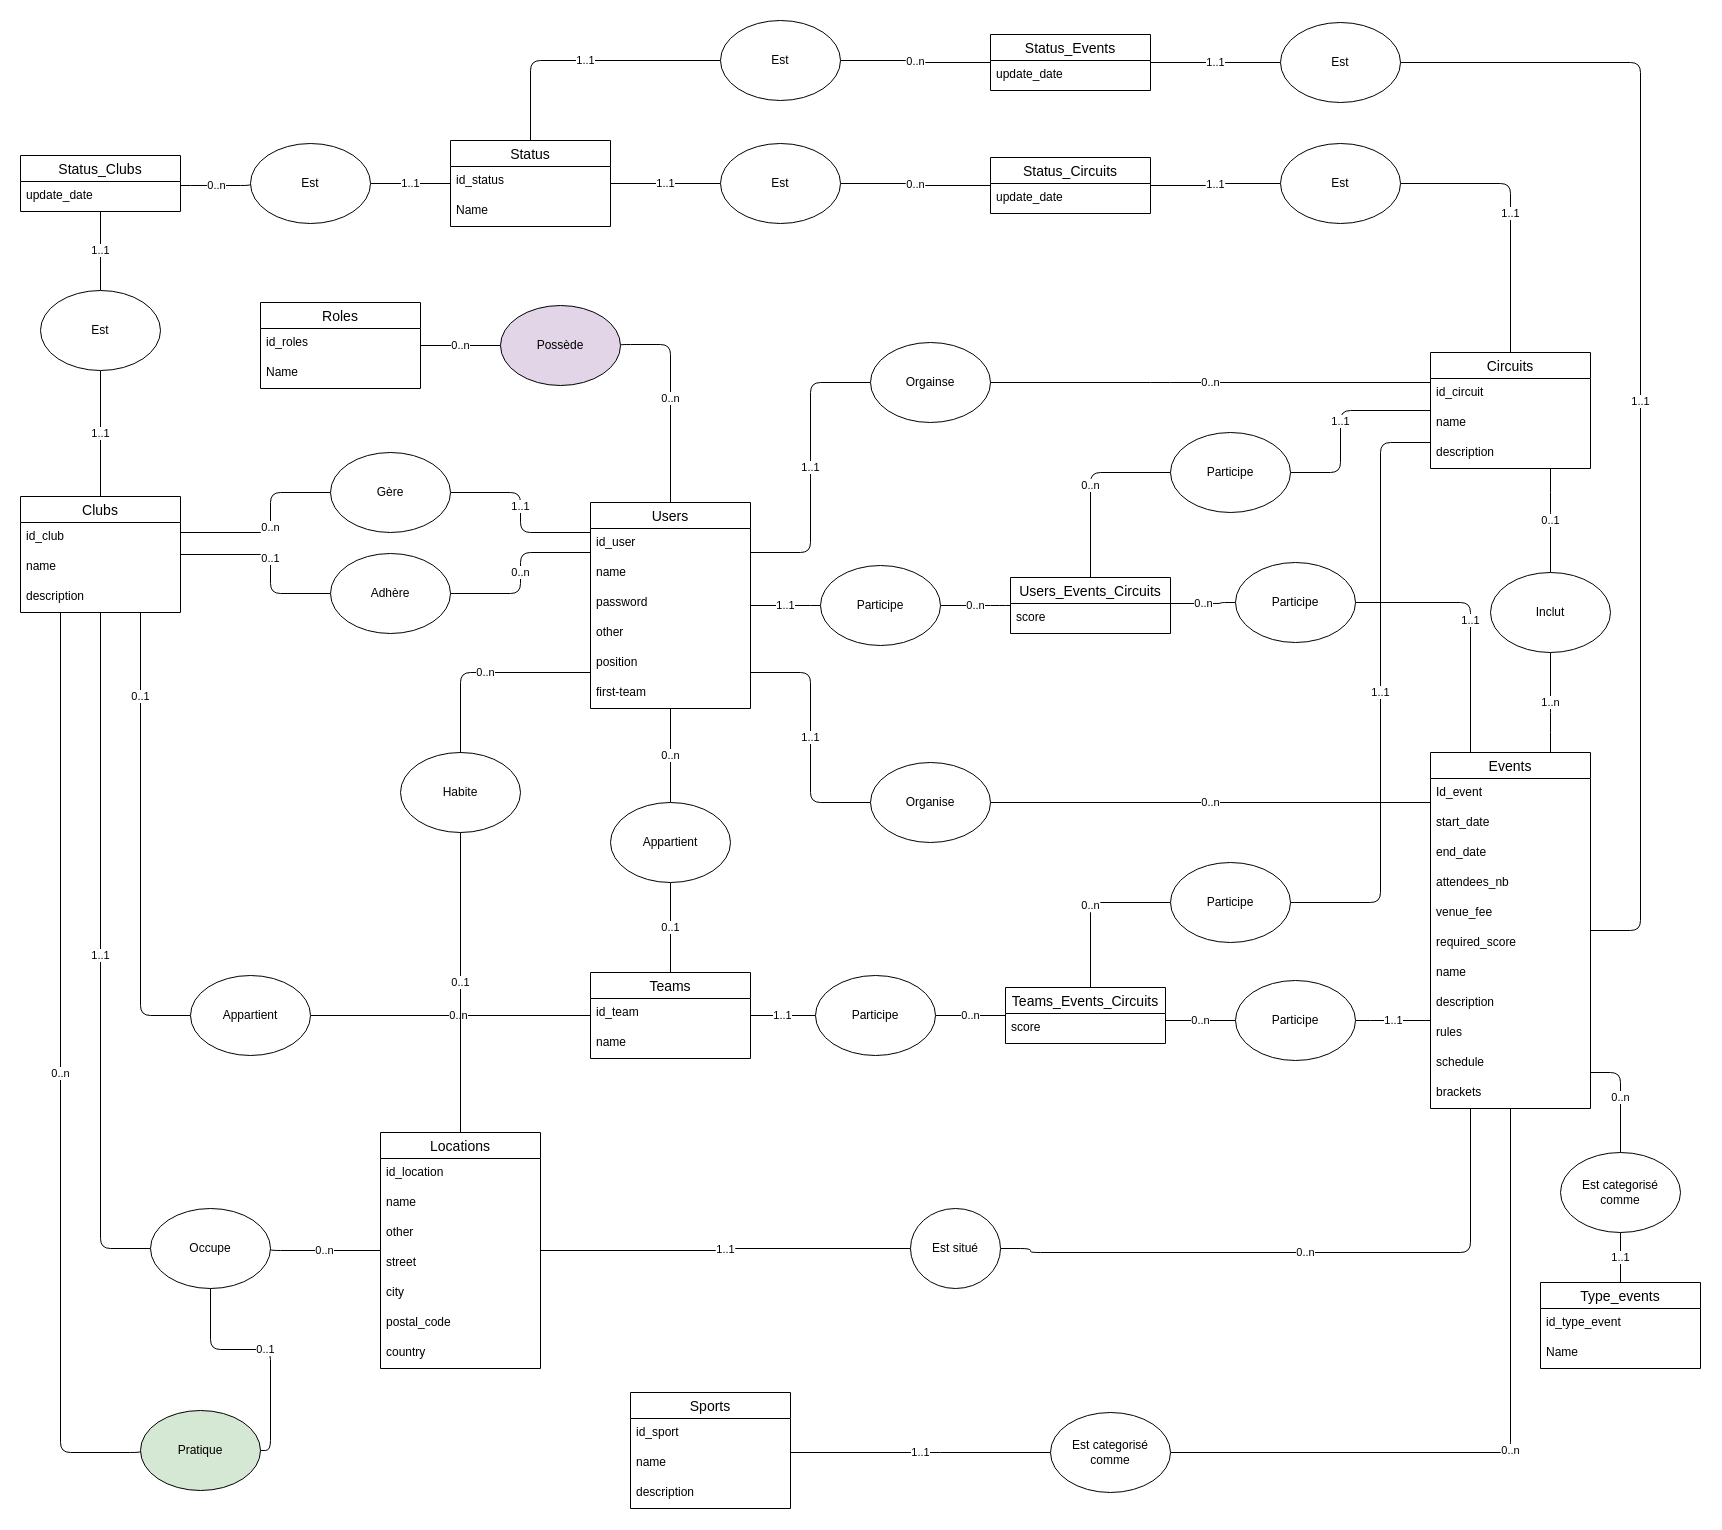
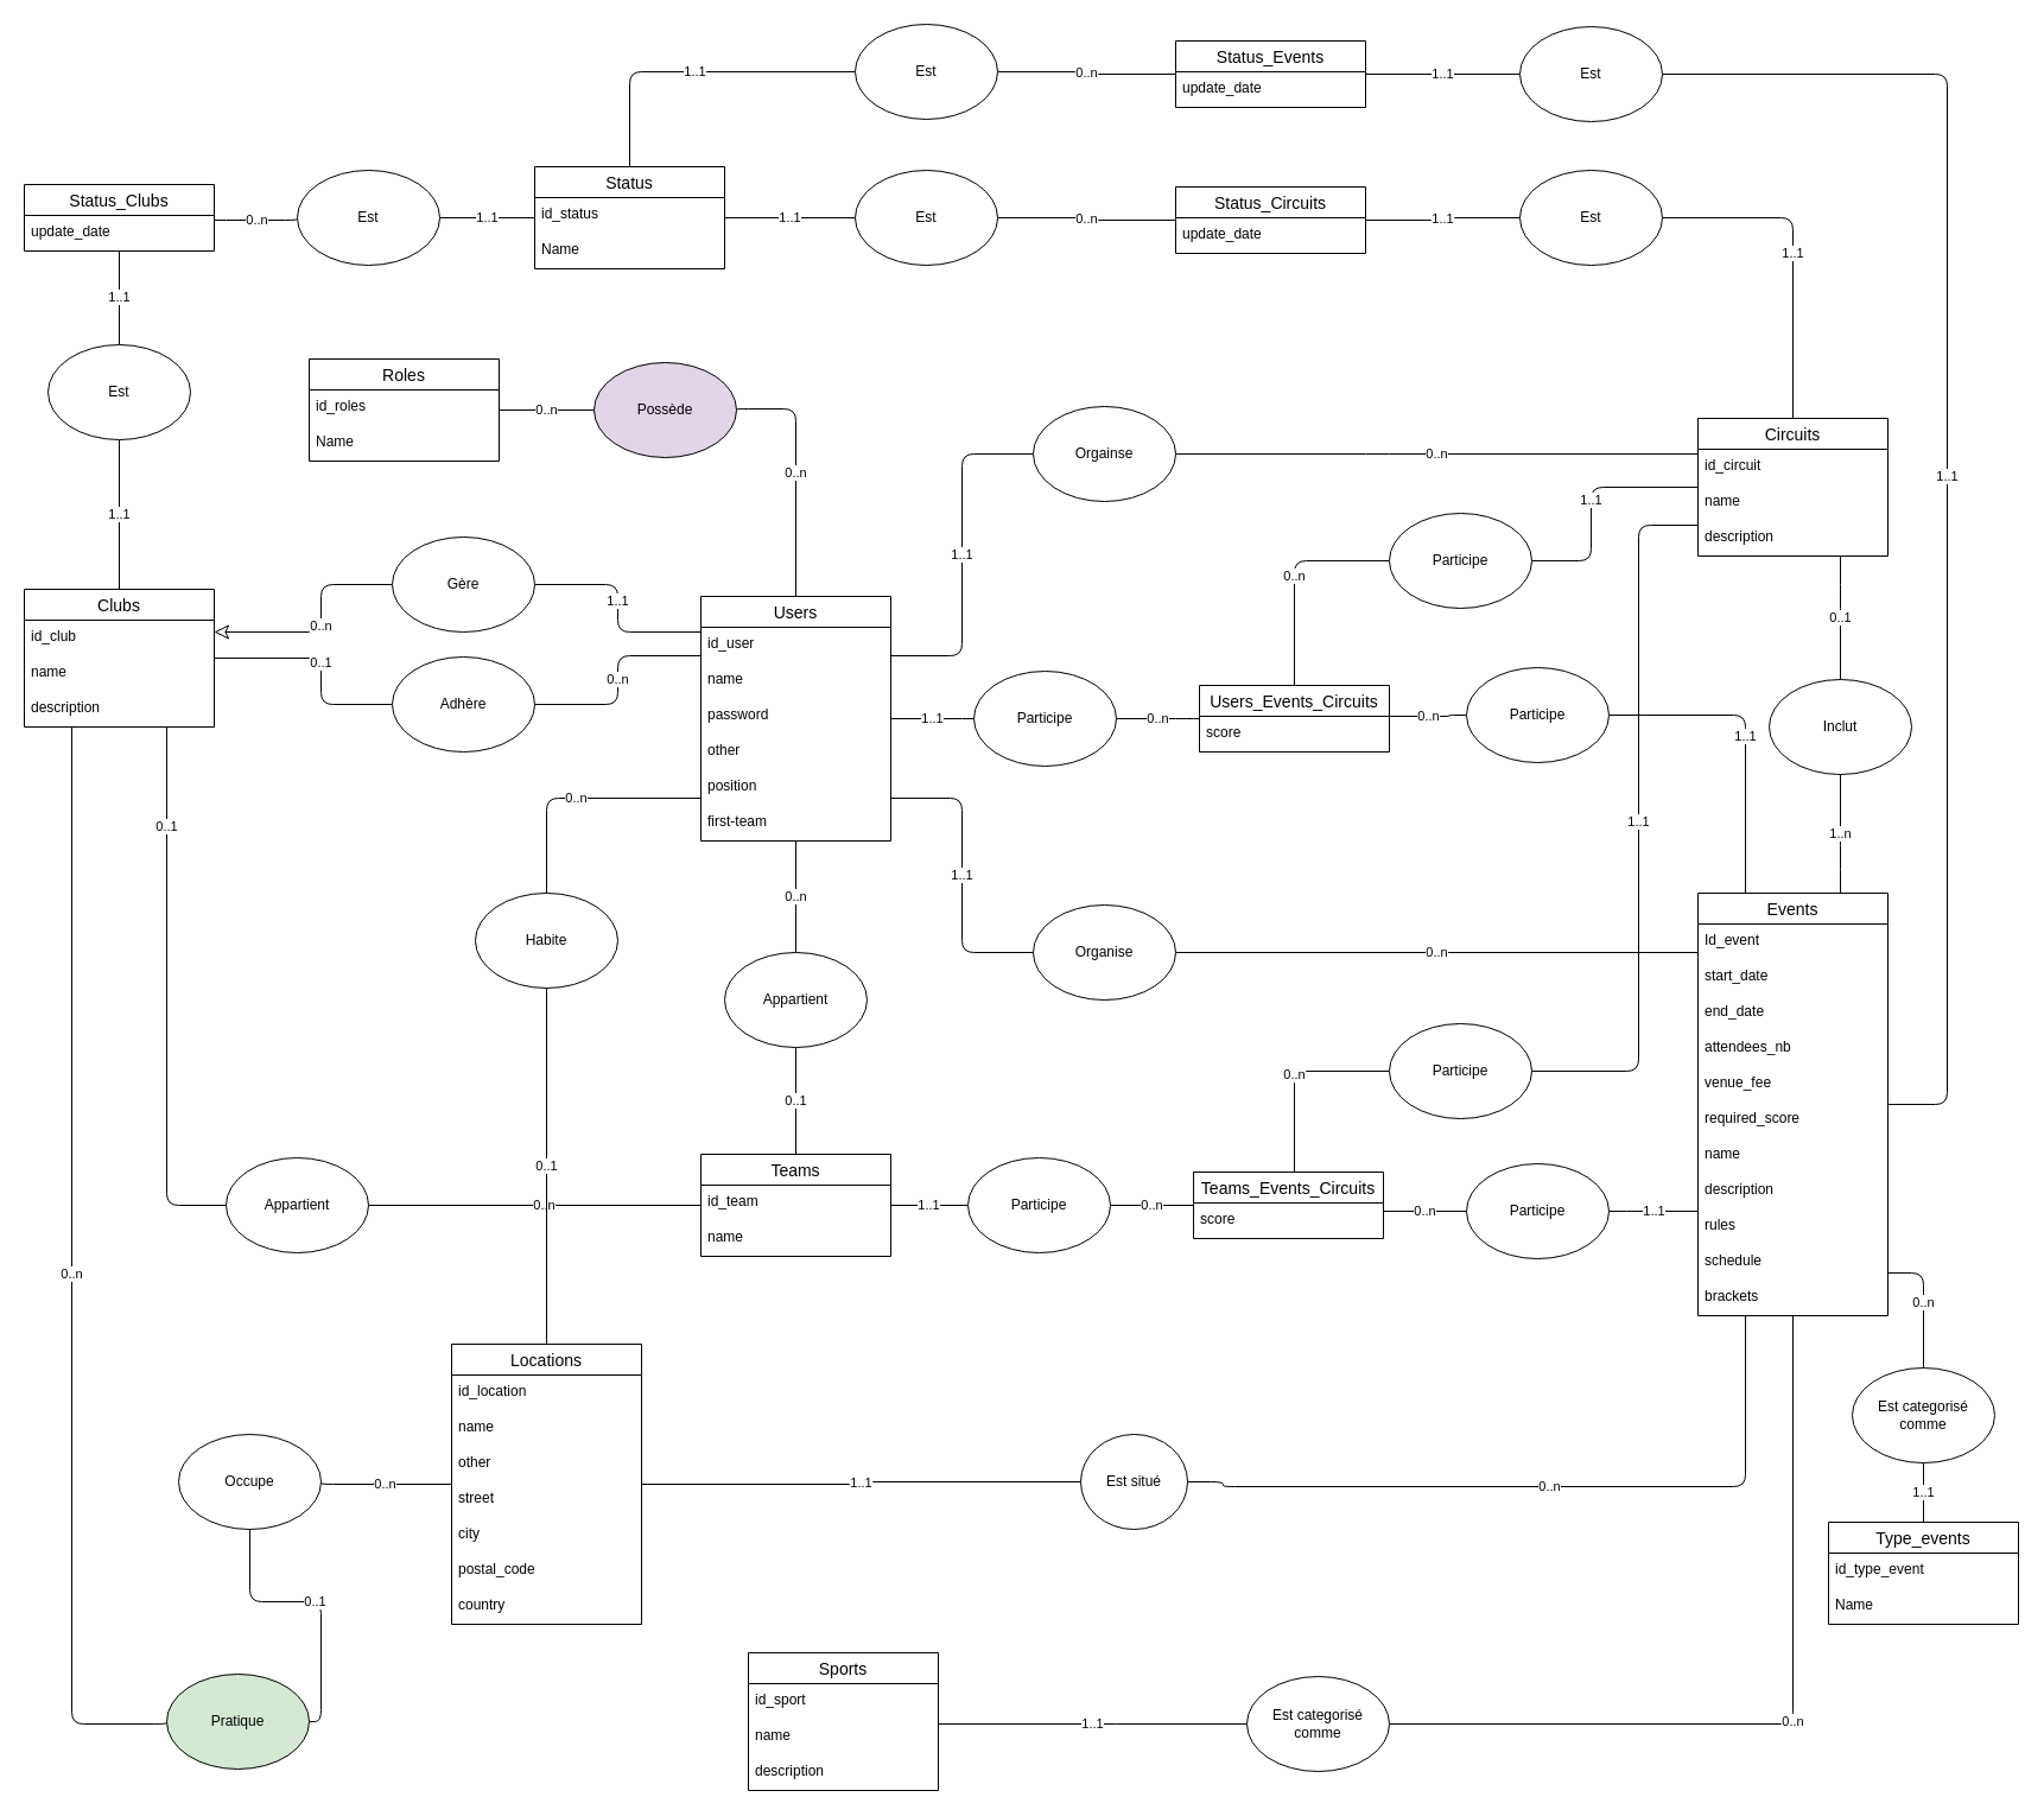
- <mxCell id="69" value="0..n" style="edgeStyle=orthogonalEdgeStyle;html=1;exitX=0;exitY=0.5;exitDx=0;exitDy=0;startArrow=none;startFill=0;endArrow=none;endFill=0;startSize=10;endSize=10;" parent="1" source="71" target="25" edge="1"><mxGeometry relative="1" as="geometry"><Array as="points"><mxPoint x="270" y="492" /><mxPoint x="270" y="532" /></Array></mxGeometry></mxCell>
+ <mxCell id="69" value="0..n" style="edgeStyle=orthogonalEdgeStyle;html=1;exitX=0;exitY=0.5;exitDx=0;exitDy=0;startArrow=none;startFill=0;endArrow=classic;endFill=0;startSize=10;endSize=10;" parent="1" source="71" target="25" edge="1"><mxGeometry relative="1" as="geometry"><Array as="points"><mxPoint x="270" y="492" /><mxPoint x="270" y="532" /></Array></mxGeometry></mxCell>
- <mxCell id="133" value="1..1" style="edgeStyle=orthogonalEdgeStyle;html=1;exitX=0;exitY=0.5;exitDx=0;exitDy=0;startArrow=none;startFill=0;endArrow=none;endFill=0;startSize=10;endSize=10;" parent="1" source="135" target="25" edge="1"><mxGeometry relative="1" as="geometry"><Array as="points"><mxPoint x="100" y="1248" /></Array></mxGeometry></mxCell>
